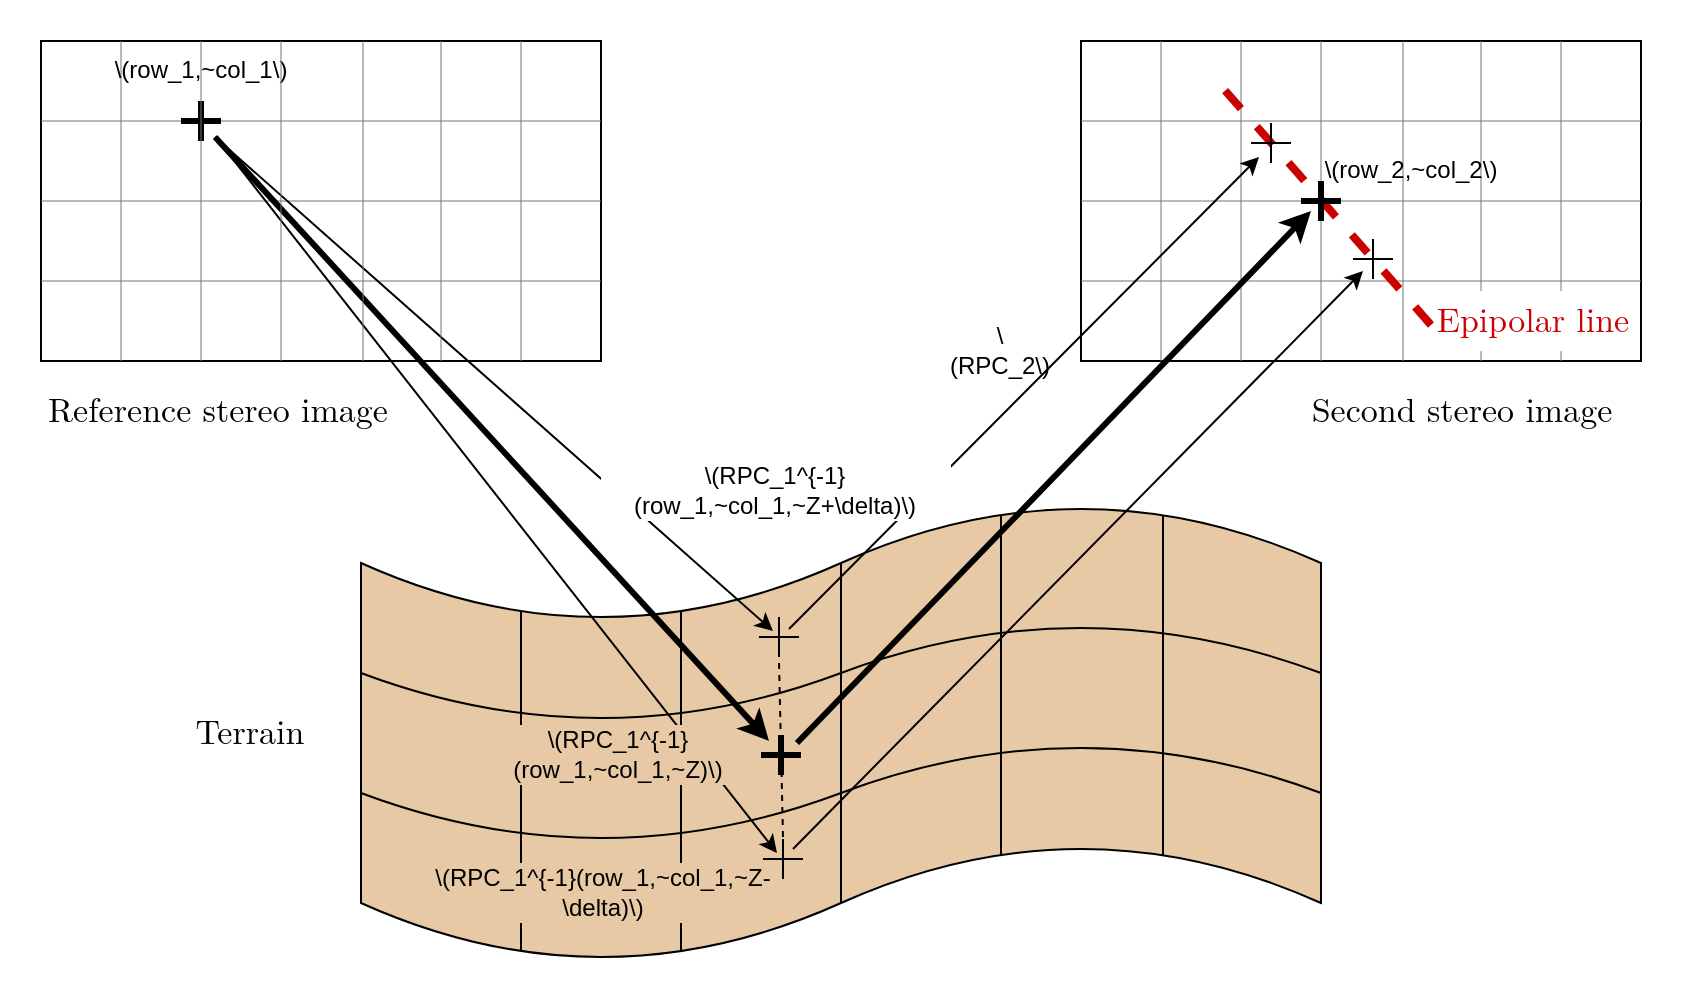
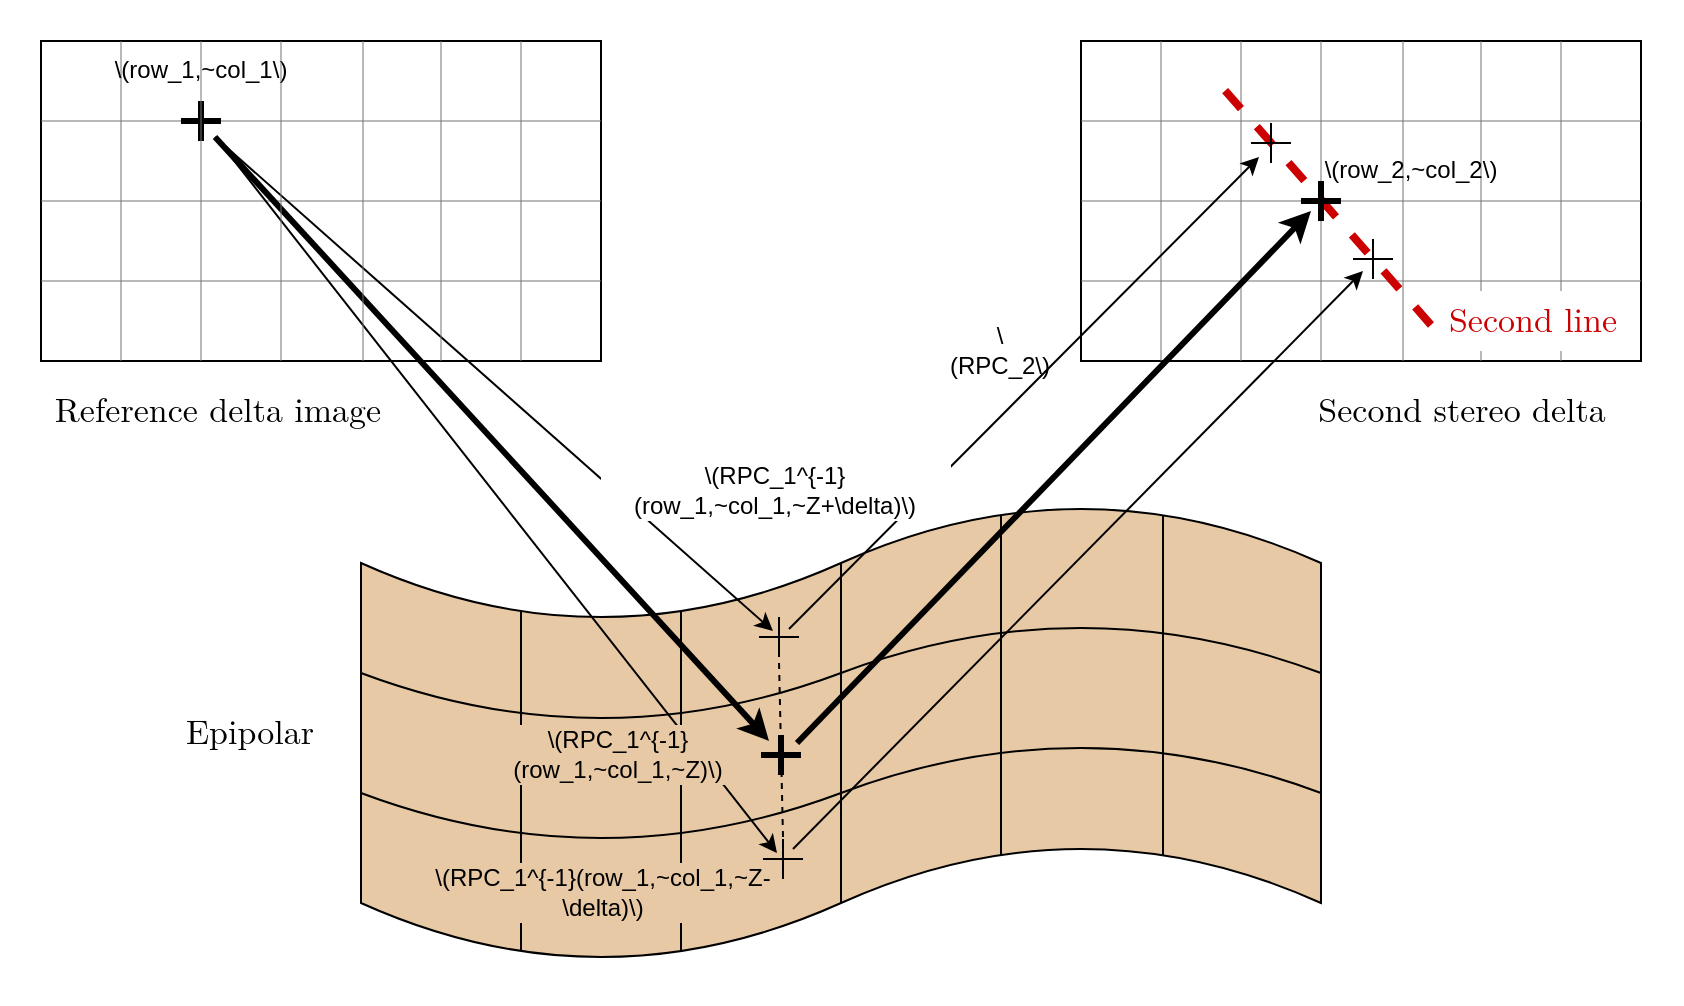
- <mxCell id="55" value="&lt;font face=&quot;Latin Modern Roman&quot; color=&quot;#cc0000&quot; style=&quot;font-size: 17px;&quot;&gt;Epipolar line&lt;br style=&quot;font-size: 17px;&quot;&gt;&lt;/font&gt;" style="text;html=1;align=center;verticalAlign=middle;whiteSpace=wrap;rounded=0;fillColor=default;fontSize=17;" vertex="1" parent="1"><mxGeometry x="717" y="145" width="99" height="30" as="geometry" /></mxCell>
+ <mxCell id="55" value="&lt;font face=&quot;Latin Modern Roman&quot; color=&quot;#cc0000&quot; style=&quot;font-size: 17px;&quot;&gt;Second line&lt;br style=&quot;font-size: 17px;&quot;&gt;&lt;/font&gt;" style="text;html=1;align=center;verticalAlign=middle;whiteSpace=wrap;rounded=0;fillColor=default;fontSize=17;" vertex="1" parent="1"><mxGeometry x="717" y="145" width="99" height="30" as="geometry" /></mxCell>
- <mxCell id="34" value="&lt;font face=&quot;Latin Modern Roman&quot; style=&quot;font-size: 17px;&quot;&gt;Reference stereo image&lt;br style=&quot;font-size: 17px;&quot;&gt;&lt;/font&gt;" style="text;html=1;align=center;verticalAlign=middle;whiteSpace=wrap;rounded=0;fontSize=17;" vertex="1" parent="1"><mxGeometry x="20" y="190" width="178" height="30" as="geometry" /></mxCell>
+ <mxCell id="34" value="&lt;font face=&quot;Latin Modern Roman&quot; style=&quot;font-size: 17px;&quot;&gt;Reference delta image&lt;br style=&quot;font-size: 17px;&quot;&gt;&lt;/font&gt;" style="text;html=1;align=center;verticalAlign=middle;whiteSpace=wrap;rounded=0;fontSize=17;" vertex="1" parent="1"><mxGeometry x="20" y="190" width="178" height="30" as="geometry" /></mxCell>
- <mxCell id="35" value="&lt;font face=&quot;Latin Modern Roman&quot; style=&quot;font-size: 17px;&quot;&gt;Second stereo image&lt;br style=&quot;font-size: 17px;&quot;&gt;&lt;/font&gt;" style="text;html=1;align=center;verticalAlign=middle;whiteSpace=wrap;rounded=0;fontSize=17;" vertex="1" parent="1"><mxGeometry x="642" y="190" width="178" height="30" as="geometry" /></mxCell>
+ <mxCell id="35" value="&lt;font face=&quot;Latin Modern Roman&quot; style=&quot;font-size: 17px;&quot;&gt;Second stereo delta&lt;br style=&quot;font-size: 17px;&quot;&gt;&lt;/font&gt;" style="text;html=1;align=center;verticalAlign=middle;whiteSpace=wrap;rounded=0;fontSize=17;" vertex="1" parent="1"><mxGeometry x="642" y="190" width="178" height="30" as="geometry" /></mxCell>
- <mxCell id="26" value="&lt;font face=&quot;Latin Modern Roman&quot; style=&quot;font-size: 17px;&quot;&gt;Terrain&lt;/font&gt;" style="text;html=1;align=center;verticalAlign=middle;whiteSpace=wrap;rounded=0;fontSize=17;" parent="1" vertex="1"><mxGeometry x="36" y="351" width="178" height="30" as="geometry" /></mxCell>
+ <mxCell id="26" value="&lt;font face=&quot;Latin Modern Roman&quot; style=&quot;font-size: 17px;&quot;&gt;Epipolar&lt;/font&gt;" style="text;html=1;align=center;verticalAlign=middle;whiteSpace=wrap;rounded=0;fontSize=17;" parent="1" vertex="1"><mxGeometry x="36" y="351" width="178" height="30" as="geometry" /></mxCell>
